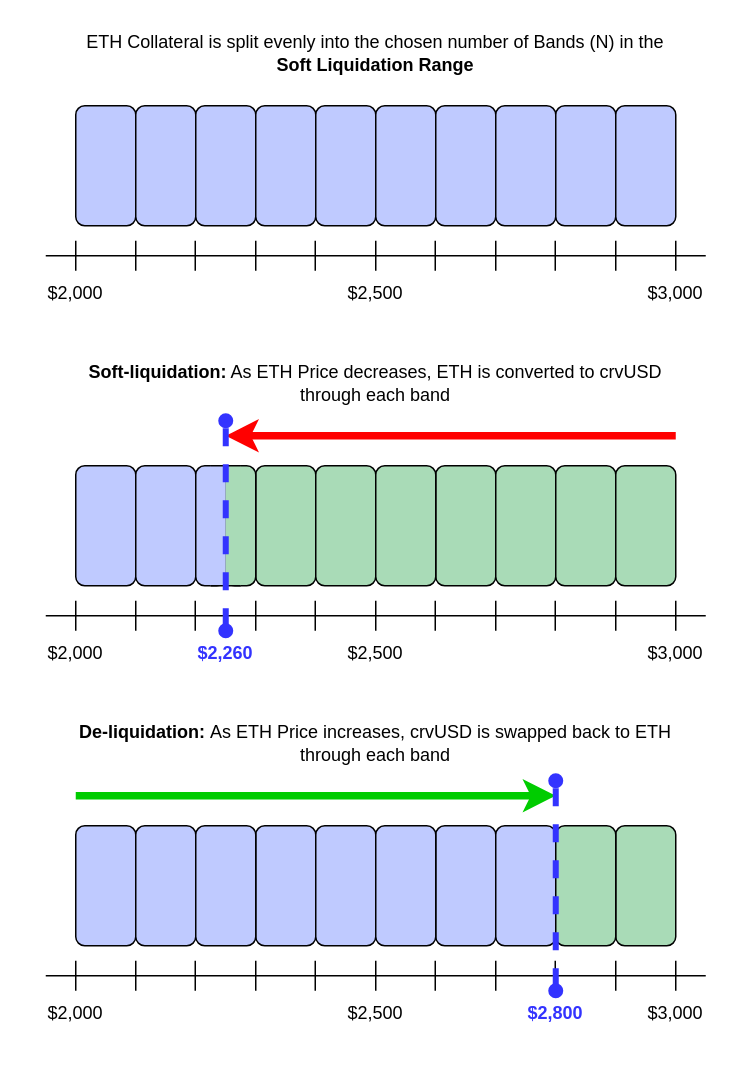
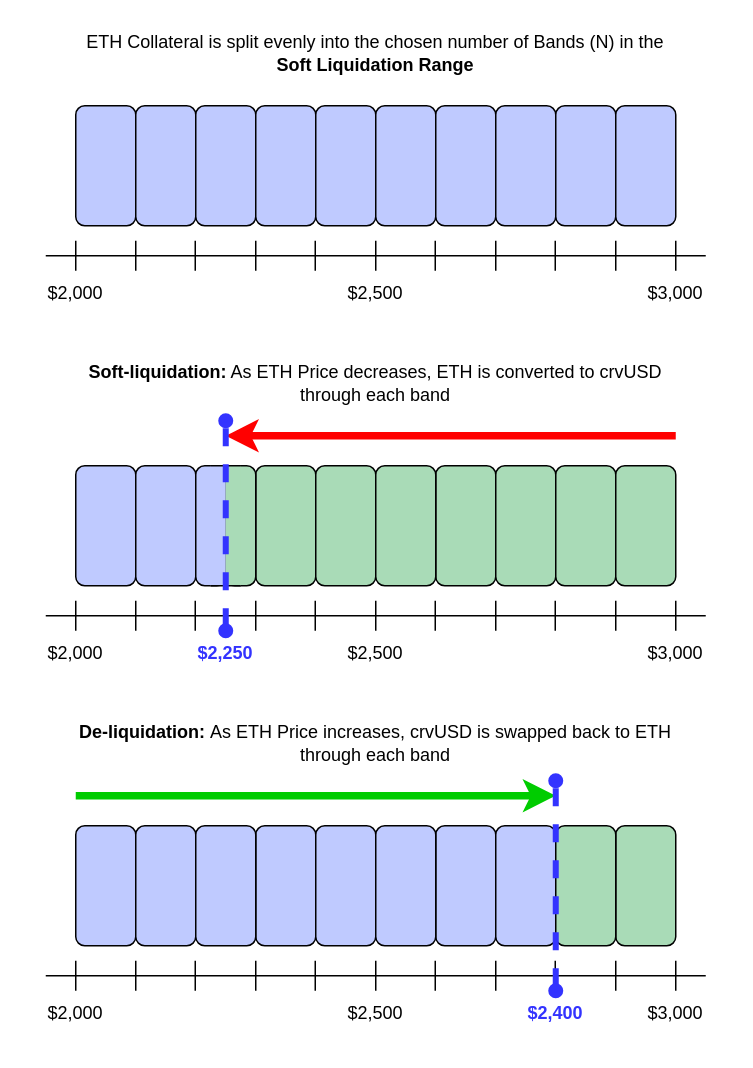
- <mxCell id="92" value="$2,260" style="text;html=1;strokeColor=none;fillColor=none;align=center;verticalAlign=middle;whiteSpace=wrap;rounded=0;fontColor=#3333FF;fontStyle=1" vertex="1" parent="1"><mxGeometry x="120" y="420" width="60" height="30" as="geometry" /></mxCell>
+ <mxCell id="92" value="$2,250" style="text;html=1;strokeColor=none;fillColor=none;align=center;verticalAlign=middle;whiteSpace=wrap;rounded=0;fontColor=#3333FF;fontStyle=1" vertex="1" parent="1"><mxGeometry x="120" y="420" width="60" height="30" as="geometry" /></mxCell>
- <mxCell id="94" value="$2,800" style="text;html=1;strokeColor=none;fillColor=none;align=center;verticalAlign=middle;whiteSpace=wrap;rounded=0;fontColor=#3333FF;fontStyle=1" vertex="1" parent="1"><mxGeometry x="340" y="660" width="60" height="30" as="geometry" /></mxCell>
+ <mxCell id="94" value="$2,400" style="text;html=1;strokeColor=none;fillColor=none;align=center;verticalAlign=middle;whiteSpace=wrap;rounded=0;fontColor=#3333FF;fontStyle=1" vertex="1" parent="1"><mxGeometry x="340" y="660" width="60" height="30" as="geometry" /></mxCell>
